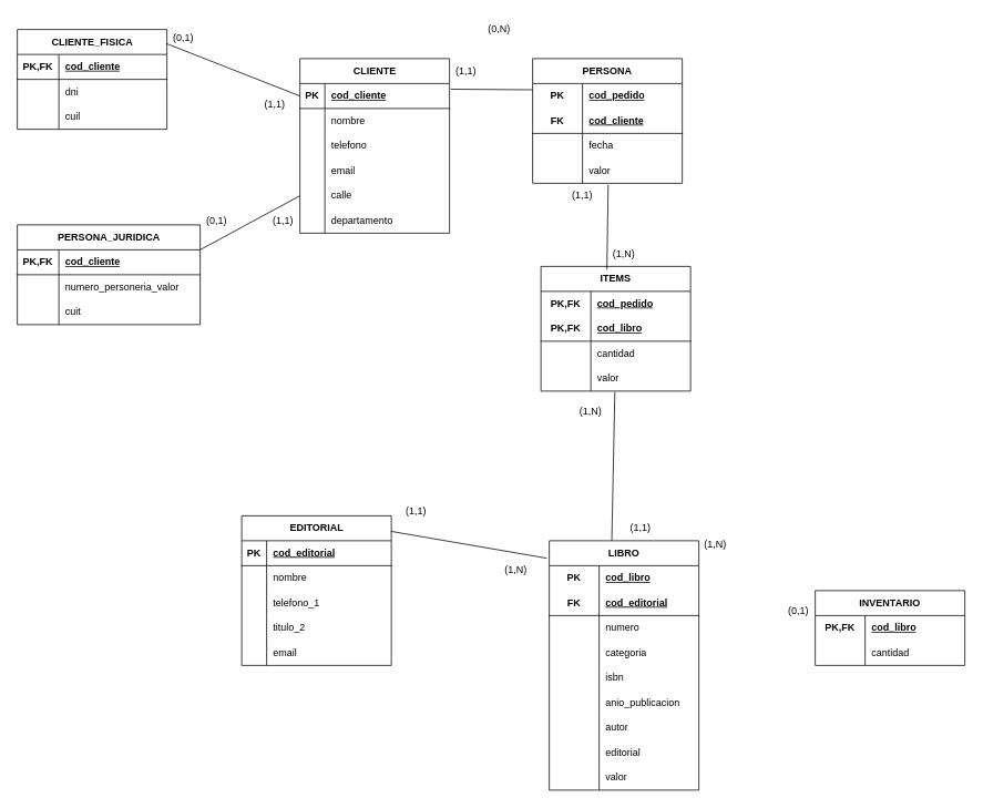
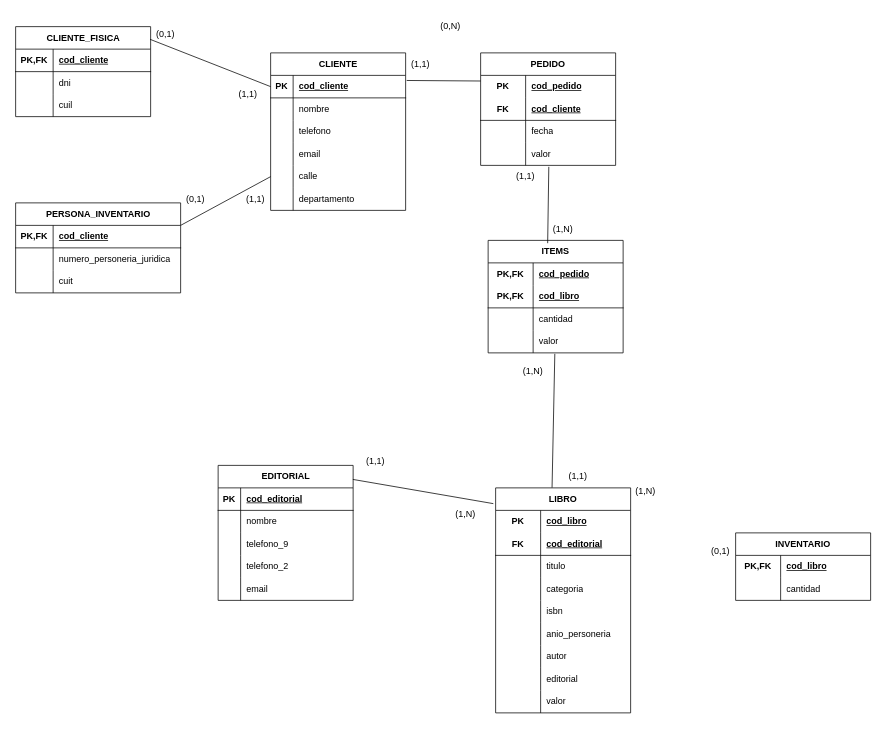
- <mxCell id="37" value="PERSONA" style="shape=table;startSize=30;container=1;collapsible=1;childLayout=tableLayout;fixedRows=1;rowLines=0;fontStyle=1;align=center;resizeLast=1;html=1;whiteSpace=wrap;" parent="1" vertex="1"><mxGeometry x="640" y="70" width="180" height="150" as="geometry" /></mxCell>
+ <mxCell id="37" value="PEDIDO" style="shape=table;startSize=30;container=1;collapsible=1;childLayout=tableLayout;fixedRows=1;rowLines=0;fontStyle=1;align=center;resizeLast=1;html=1;whiteSpace=wrap;" parent="1" vertex="1"><mxGeometry x="640" y="70" width="180" height="150" as="geometry" /></mxCell>
- <mxCell id="108" value="PERSONA_JURIDICA" style="shape=table;startSize=30;container=1;collapsible=1;childLayout=tableLayout;fixedRows=1;rowLines=0;fontStyle=1;align=center;resizeLast=1;html=1;" parent="1" vertex="1"><mxGeometry x="20" y="270" width="220" height="120" as="geometry" /></mxCell>
+ <mxCell id="108" value="PERSONA_INVENTARIO" style="shape=table;startSize=30;container=1;collapsible=1;childLayout=tableLayout;fixedRows=1;rowLines=0;fontStyle=1;align=center;resizeLast=1;html=1;" parent="1" vertex="1"><mxGeometry x="20" y="270" width="220" height="120" as="geometry" /></mxCell>
- <mxCell id="114" value="numero_personeria_valor" style="shape=partialRectangle;connectable=0;fillColor=none;top=0;left=0;bottom=0;right=0;align=left;spacingLeft=6;overflow=hidden;whiteSpace=wrap;html=1;" parent="112" vertex="1"><mxGeometry x="50" width="170" height="30" as="geometry"><mxRectangle width="170" height="30" as="alternateBounds" /></mxGeometry></mxCell>
+ <mxCell id="114" value="numero_personeria_juridica" style="shape=partialRectangle;connectable=0;fillColor=none;top=0;left=0;bottom=0;right=0;align=left;spacingLeft=6;overflow=hidden;whiteSpace=wrap;html=1;" parent="112" vertex="1"><mxGeometry x="50" width="170" height="30" as="geometry"><mxRectangle width="170" height="30" as="alternateBounds" /></mxGeometry></mxCell>
- <mxCell id="30" value="telefono_1" style="shape=partialRectangle;connectable=0;fillColor=none;top=0;left=0;bottom=0;right=0;align=left;spacingLeft=6;overflow=hidden;whiteSpace=wrap;html=1;" parent="28" vertex="1"><mxGeometry x="30" width="150" height="30" as="geometry"><mxRectangle width="150" height="30" as="alternateBounds" /></mxGeometry></mxCell>
+ <mxCell id="30" value="telefono_9" style="shape=partialRectangle;connectable=0;fillColor=none;top=0;left=0;bottom=0;right=0;align=left;spacingLeft=6;overflow=hidden;whiteSpace=wrap;html=1;" parent="28" vertex="1"><mxGeometry x="30" width="150" height="30" as="geometry"><mxRectangle width="150" height="30" as="alternateBounds" /></mxGeometry></mxCell>
- <mxCell id="33" value="titulo_2" style="shape=partialRectangle;connectable=0;fillColor=none;top=0;left=0;bottom=0;right=0;align=left;spacingLeft=6;overflow=hidden;whiteSpace=wrap;html=1;" parent="31" vertex="1"><mxGeometry x="30" width="150" height="30" as="geometry"><mxRectangle width="150" height="30" as="alternateBounds" /></mxGeometry></mxCell>
+ <mxCell id="33" value="telefono_2" style="shape=partialRectangle;connectable=0;fillColor=none;top=0;left=0;bottom=0;right=0;align=left;spacingLeft=6;overflow=hidden;whiteSpace=wrap;html=1;" parent="31" vertex="1"><mxGeometry x="30" width="150" height="30" as="geometry"><mxRectangle width="150" height="30" as="alternateBounds" /></mxGeometry></mxCell>
- <mxCell id="59" value="numero" style="shape=partialRectangle;connectable=0;fillColor=none;top=0;left=0;bottom=0;right=0;align=left;spacingLeft=6;overflow=hidden;html=1;whiteSpace=wrap;" parent="57" vertex="1"><mxGeometry x="60" width="120" height="30" as="geometry"><mxRectangle width="120" height="30" as="alternateBounds" /></mxGeometry></mxCell>
+ <mxCell id="59" value="titulo" style="shape=partialRectangle;connectable=0;fillColor=none;top=0;left=0;bottom=0;right=0;align=left;spacingLeft=6;overflow=hidden;html=1;whiteSpace=wrap;" parent="57" vertex="1"><mxGeometry x="60" width="120" height="30" as="geometry"><mxRectangle width="120" height="30" as="alternateBounds" /></mxGeometry></mxCell>
- <mxCell id="68" value="anio_publicacion" style="shape=partialRectangle;connectable=0;fillColor=none;top=0;left=0;bottom=0;right=0;align=left;spacingLeft=6;overflow=hidden;html=1;whiteSpace=wrap;" parent="66" vertex="1"><mxGeometry x="60" width="120" height="30" as="geometry"><mxRectangle width="120" height="30" as="alternateBounds" /></mxGeometry></mxCell>
+ <mxCell id="68" value="anio_personeria" style="shape=partialRectangle;connectable=0;fillColor=none;top=0;left=0;bottom=0;right=0;align=left;spacingLeft=6;overflow=hidden;html=1;whiteSpace=wrap;" parent="66" vertex="1"><mxGeometry x="60" width="120" height="30" as="geometry"><mxRectangle width="120" height="30" as="alternateBounds" /></mxGeometry></mxCell>
